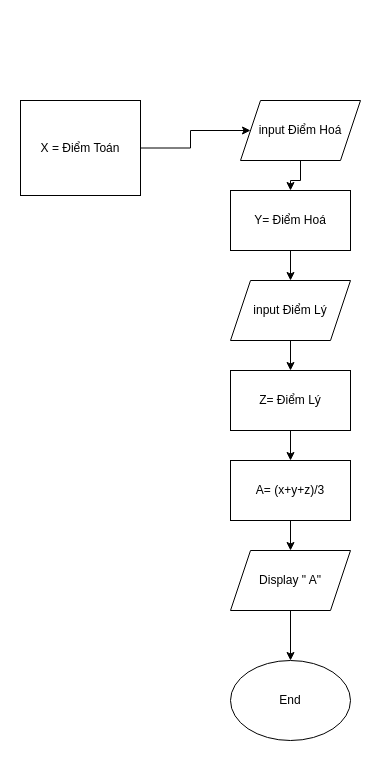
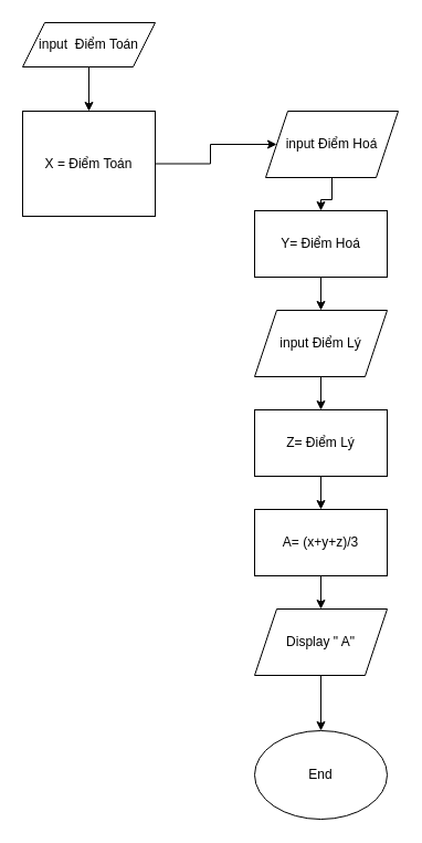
+ <mxCell id="5" value="input&amp;nbsp; Điểm Toán" style="shape=parallelogram;perimeter=parallelogramPerimeter;whiteSpace=wrap;html=1;fixedSize=1;" vertex="1" parent="1"><mxGeometry x="20" y="20" width="120" height="40" as="geometry" /></mxCell>
+ <mxCell id="4" value="" style="edgeStyle=orthogonalEdgeStyle;rounded=0;orthogonalLoop=1;jettySize=auto;html=1;" edge="1" parent="1" source="5" target="3"><mxGeometry relative="1" as="geometry" /></mxCell>
